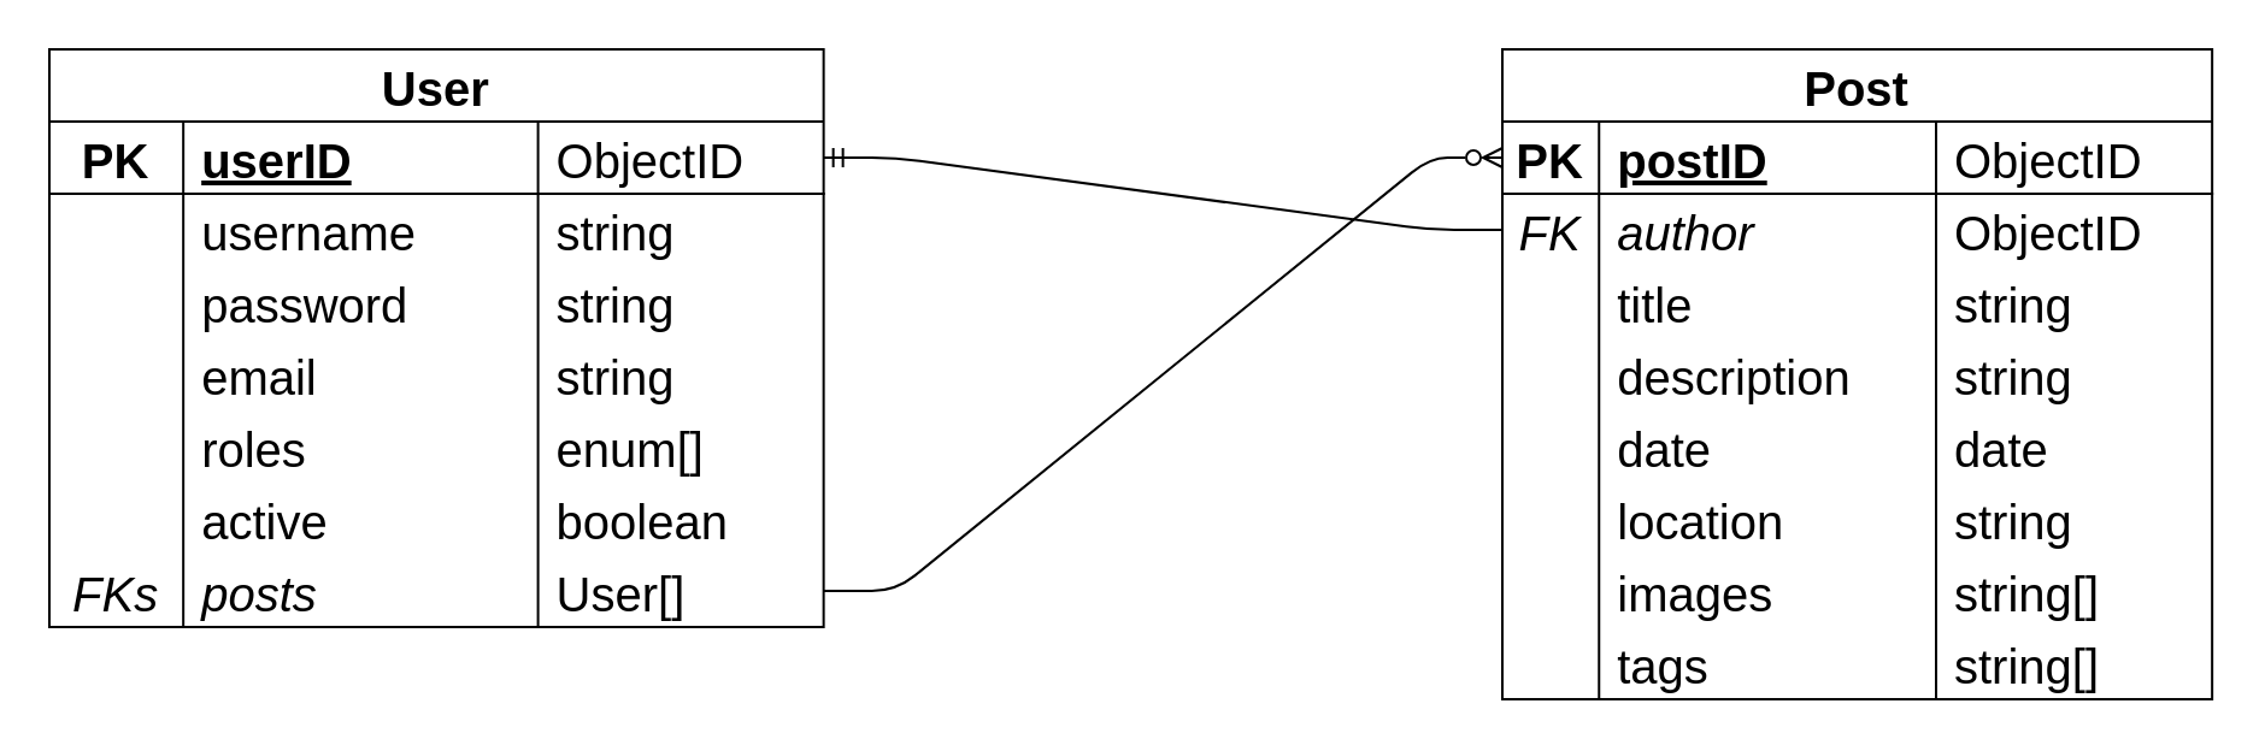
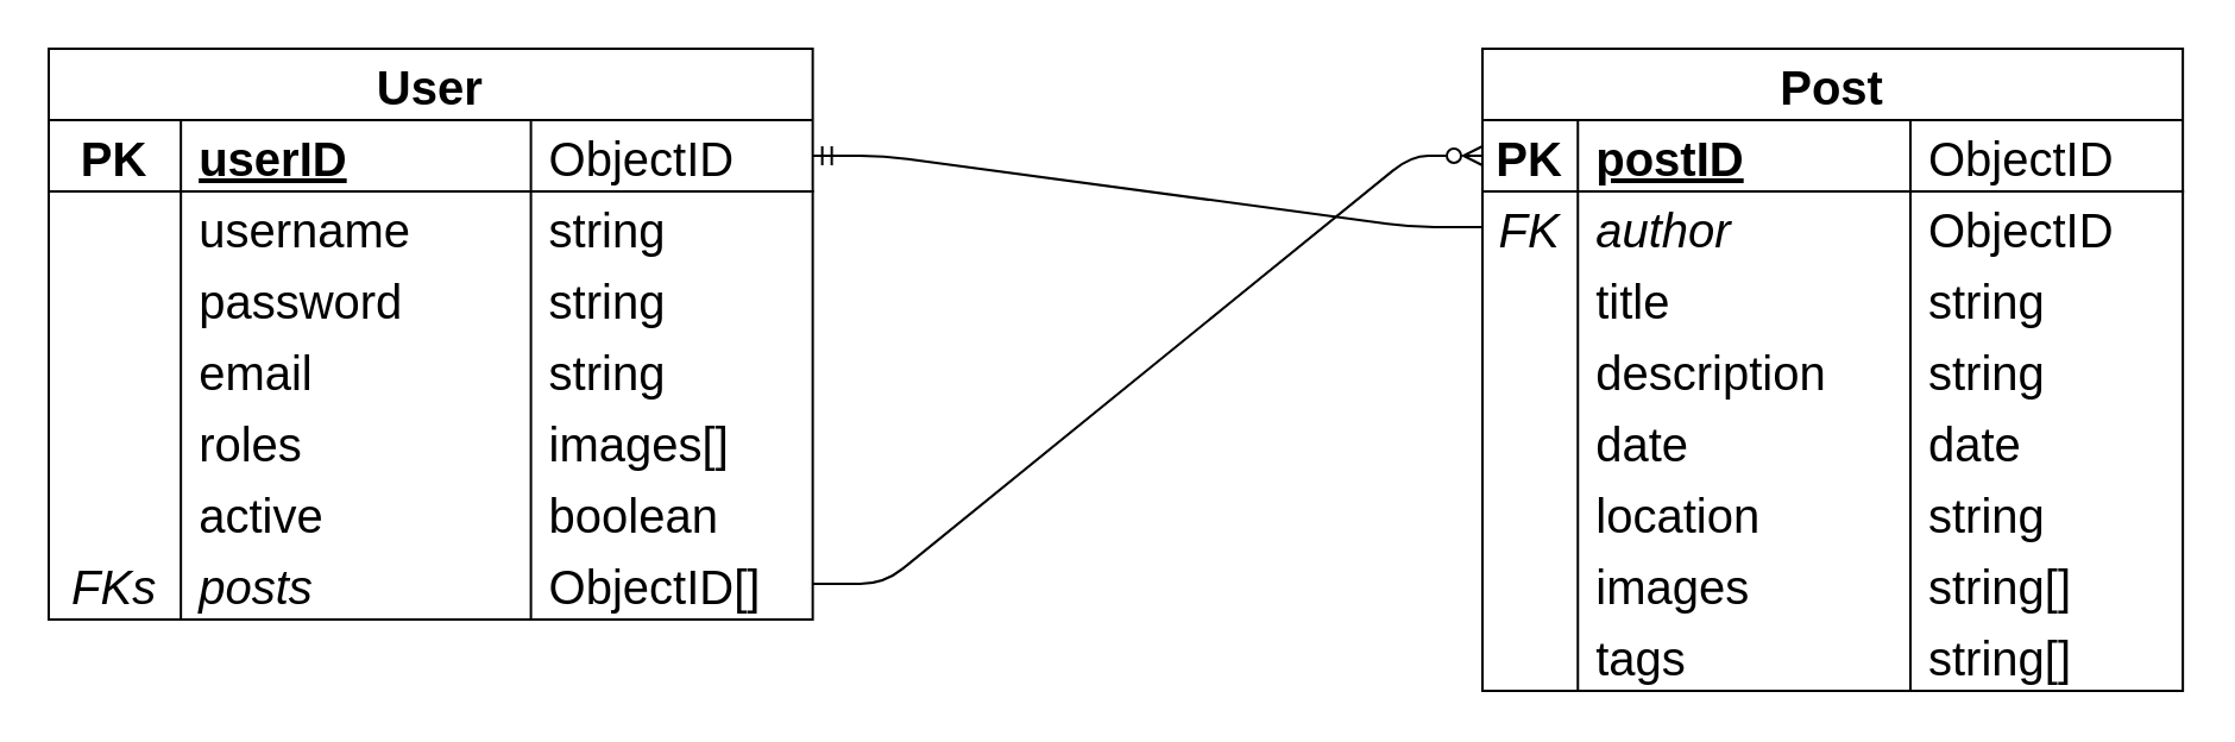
- <mxCell id="22" value="enum[]" style="shape=partialRectangle;connectable=0;fillColor=none;top=0;left=0;bottom=0;right=0;align=left;spacingLeft=6;overflow=hidden;fontSize=20;" parent="19" vertex="1"><mxGeometry x="202.795" width="118.521" height="30" as="geometry"><mxRectangle width="118.521" height="30" as="alternateBounds" /></mxGeometry></mxCell>
+ <mxCell id="22" value="images[]" style="shape=partialRectangle;connectable=0;fillColor=none;top=0;left=0;bottom=0;right=0;align=left;spacingLeft=6;overflow=hidden;fontSize=20;" parent="19" vertex="1"><mxGeometry x="202.795" width="118.521" height="30" as="geometry"><mxRectangle width="118.521" height="30" as="alternateBounds" /></mxGeometry></mxCell>
- <mxCell id="30" value="User[]" style="shape=partialRectangle;connectable=0;fillColor=none;top=0;left=0;bottom=0;right=0;align=left;spacingLeft=6;overflow=hidden;fontSize=20;" vertex="1" parent="27"><mxGeometry x="202.795" width="118.521" height="30" as="geometry"><mxRectangle width="118.521" height="30" as="alternateBounds" /></mxGeometry></mxCell>
+ <mxCell id="30" value="ObjectID[]" style="shape=partialRectangle;connectable=0;fillColor=none;top=0;left=0;bottom=0;right=0;align=left;spacingLeft=6;overflow=hidden;fontSize=20;" vertex="1" parent="27"><mxGeometry x="202.795" width="118.521" height="30" as="geometry"><mxRectangle width="118.521" height="30" as="alternateBounds" /></mxGeometry></mxCell>
